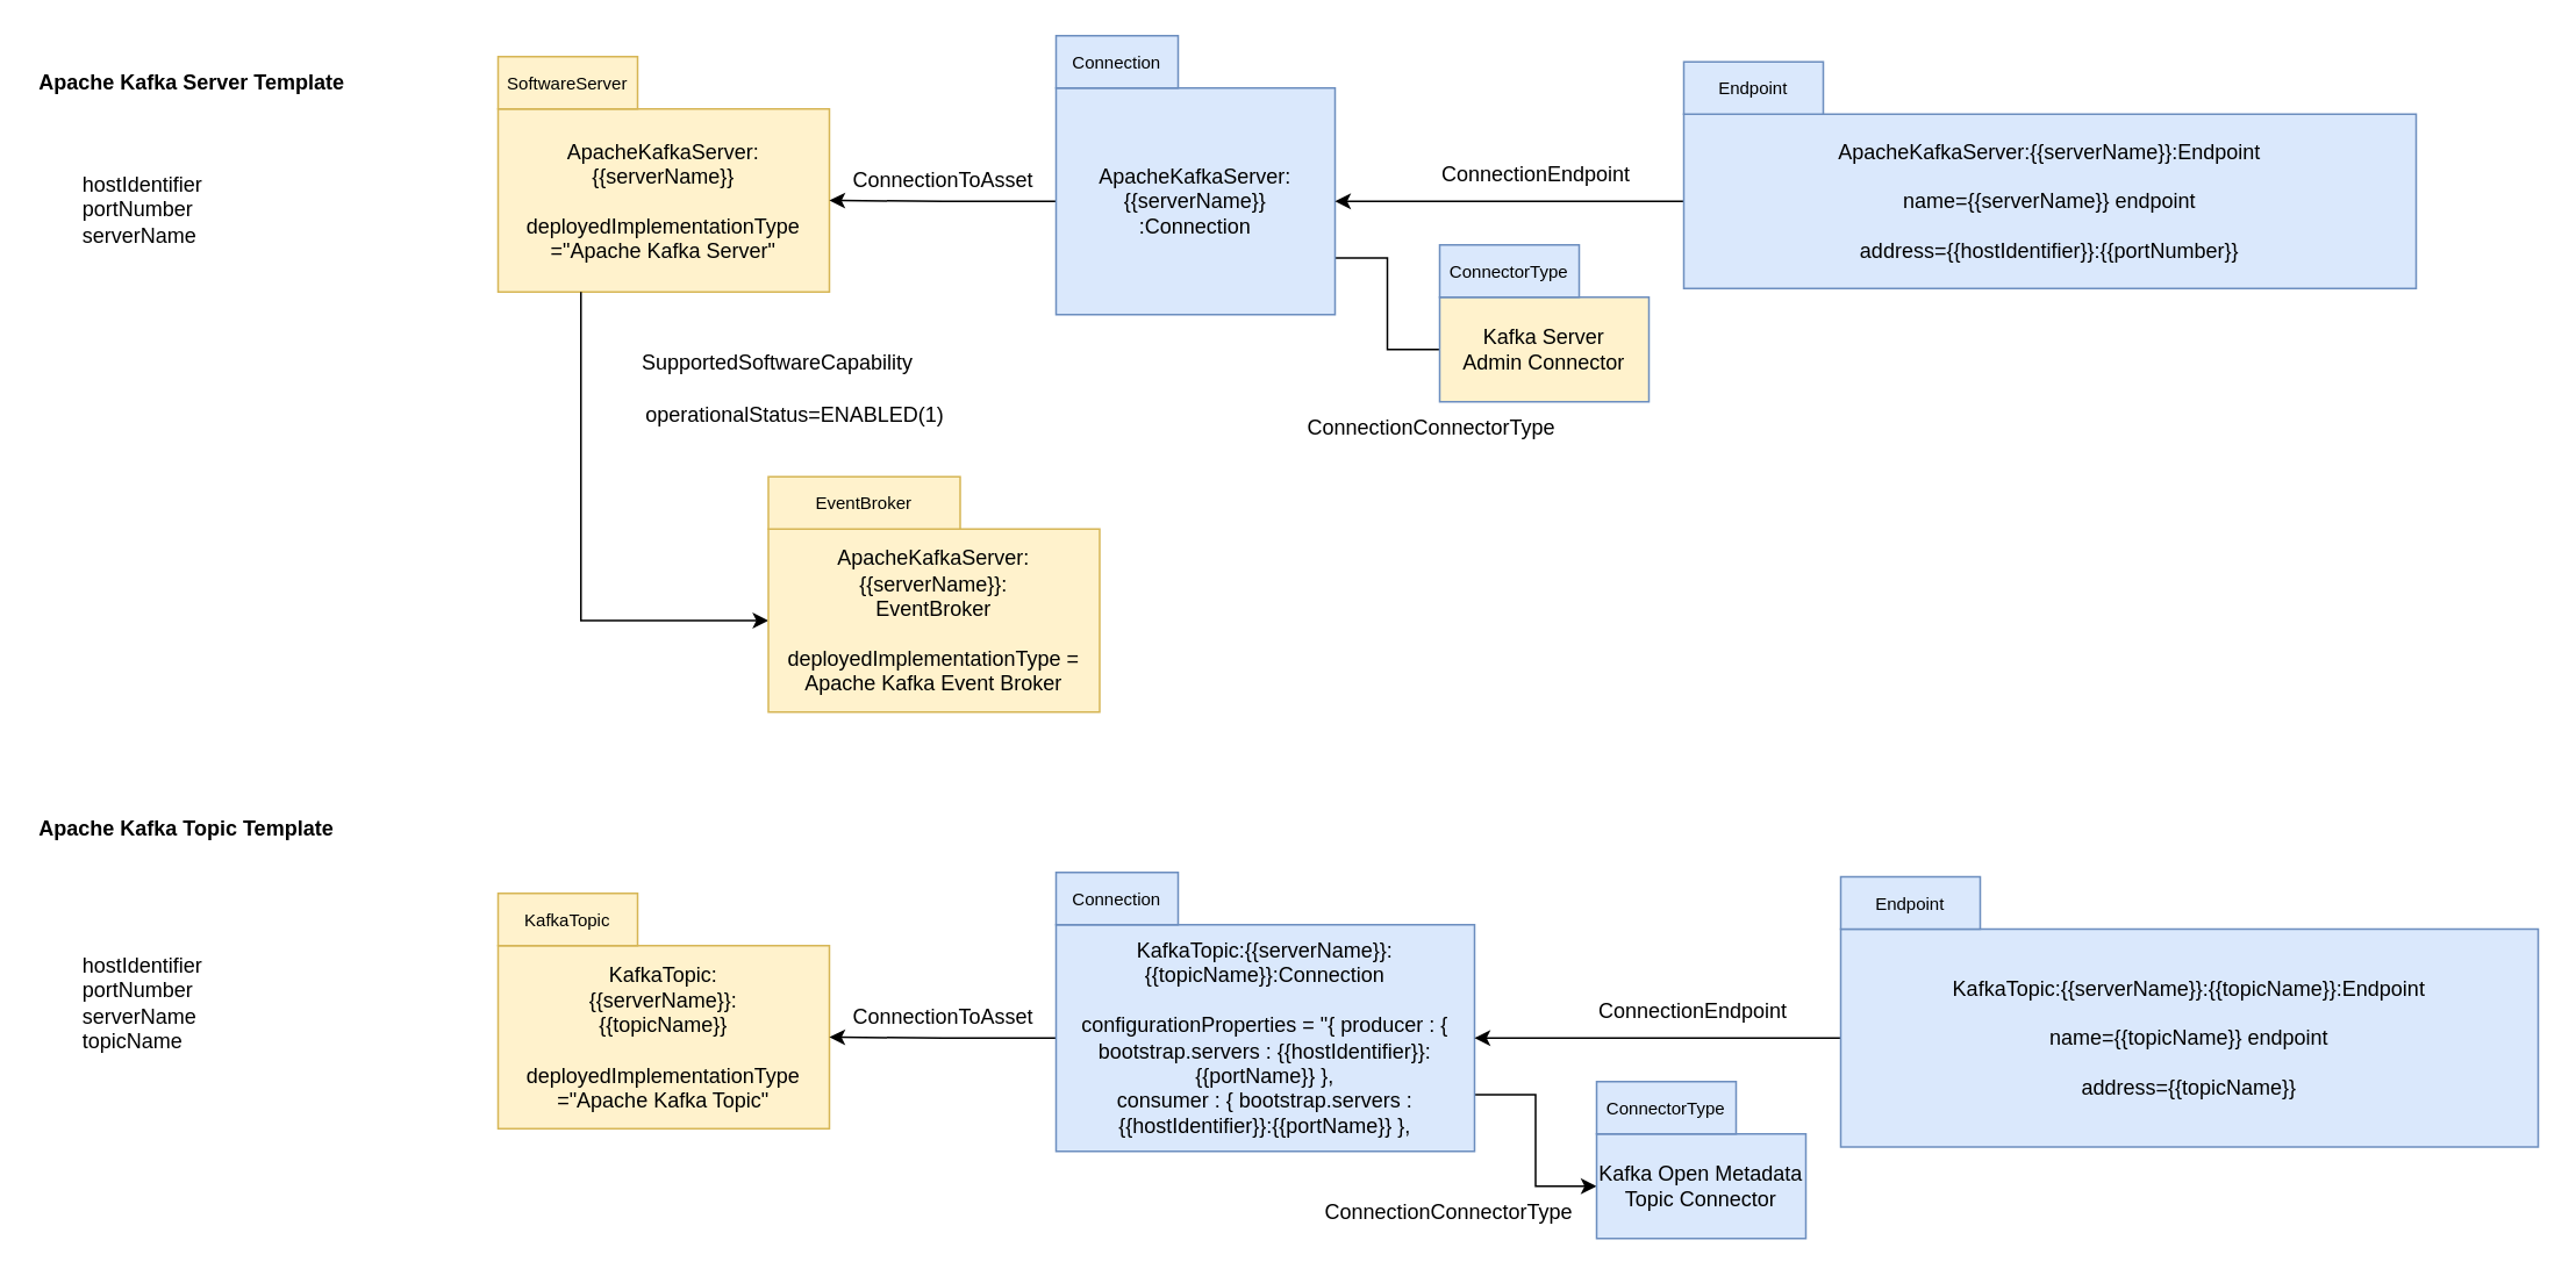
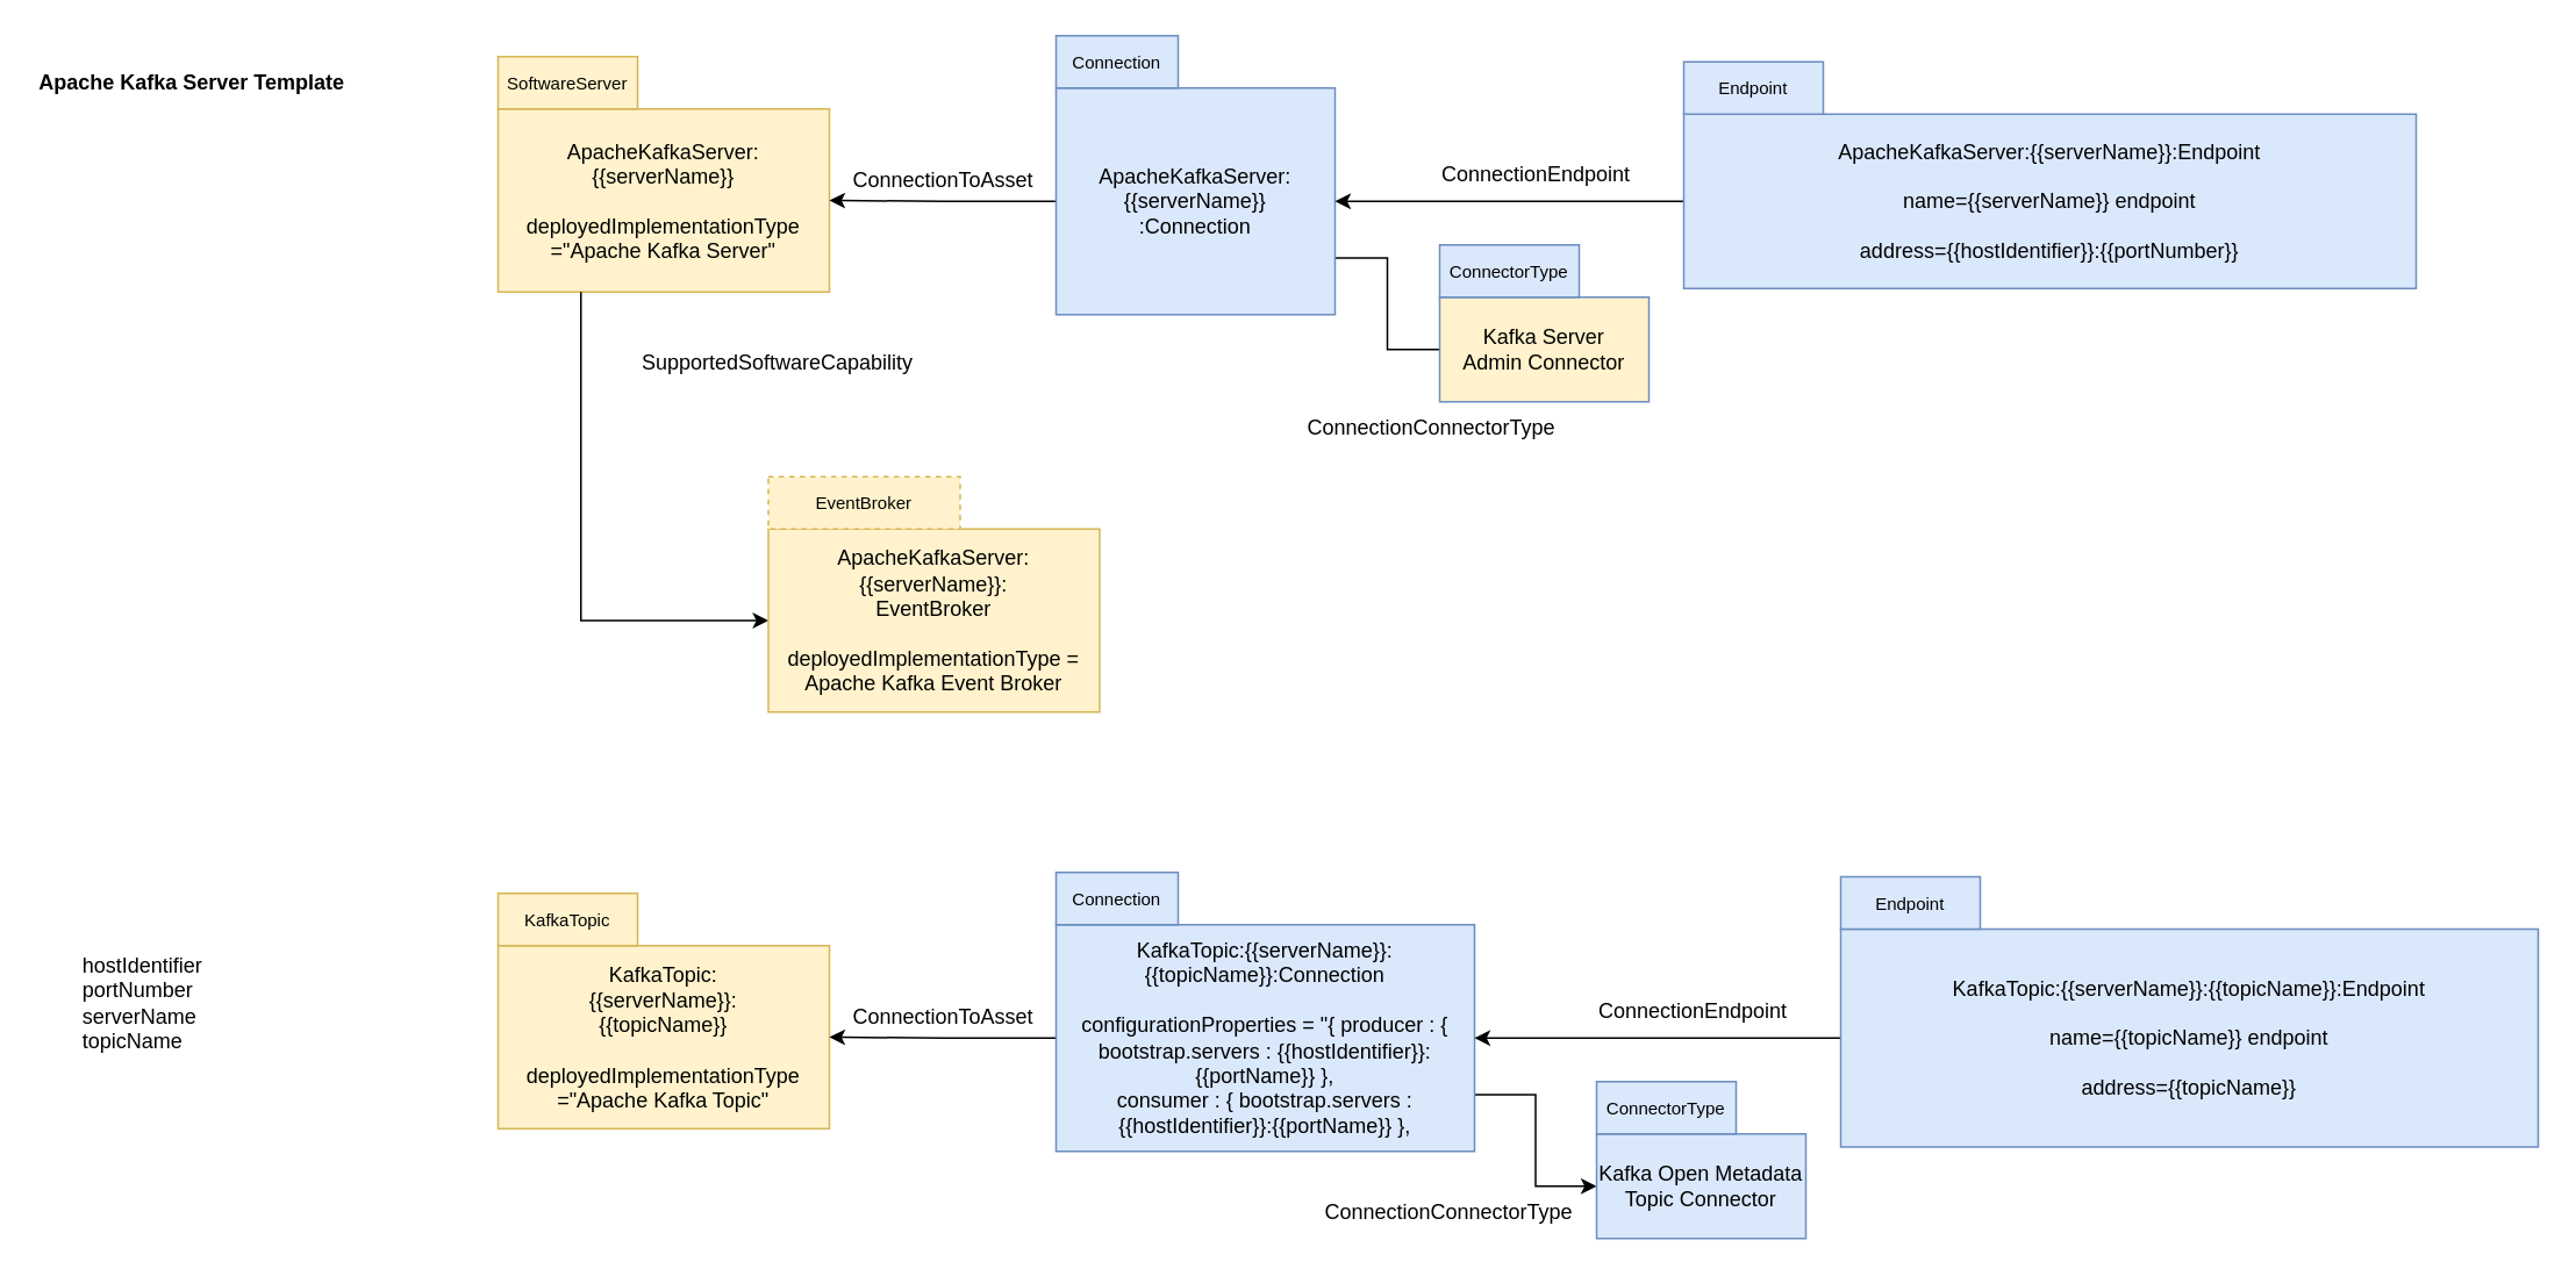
- <mxCell id="32" value="hostIdentifier&lt;br&gt;portNumber&lt;br&gt;serverName" style="text;html=1;align=left;verticalAlign=middle;resizable=0;points=[];autosize=1;strokeColor=none;fillColor=none;" parent="1" vertex="1"><mxGeometry x="45" y="90" width="90" height="60" as="geometry" /></mxCell>
- <mxCell id="38" value="operationalStatus=ENABLED(1)" style="text;html=1;align=center;verticalAlign=middle;resizable=0;points=[];autosize=1;strokeColor=none;fillColor=none;" parent="1" vertex="1"><mxGeometry x="360" y="223" width="190" height="30" as="geometry" /></mxCell>
- <mxCell id="36" value="EventBroker" style="rounded=0;whiteSpace=wrap;html=1;fontSize=10;fillColor=#fff2cc;strokeColor=#d6b656;" parent="1" vertex="1"><mxGeometry x="440" y="273" width="110" height="30" as="geometry" /></mxCell>
+ <mxCell id="36" value="EventBroker" style="rounded=0;whiteSpace=wrap;html=1;fontSize=10;fillColor=#fff2cc;strokeColor=#d6b656;dashed=1;" parent="1" vertex="1"><mxGeometry x="440" y="273" width="110" height="30" as="geometry" /></mxCell>
- <mxCell id="17" value="Apache Kafka Topic Template" style="text;html=1;align=left;verticalAlign=middle;resizable=0;points=[];autosize=1;strokeColor=none;fillColor=none;fontStyle=1" parent="1" vertex="1"><mxGeometry x="20" y="460" width="190" height="30" as="geometry" /></mxCell>
